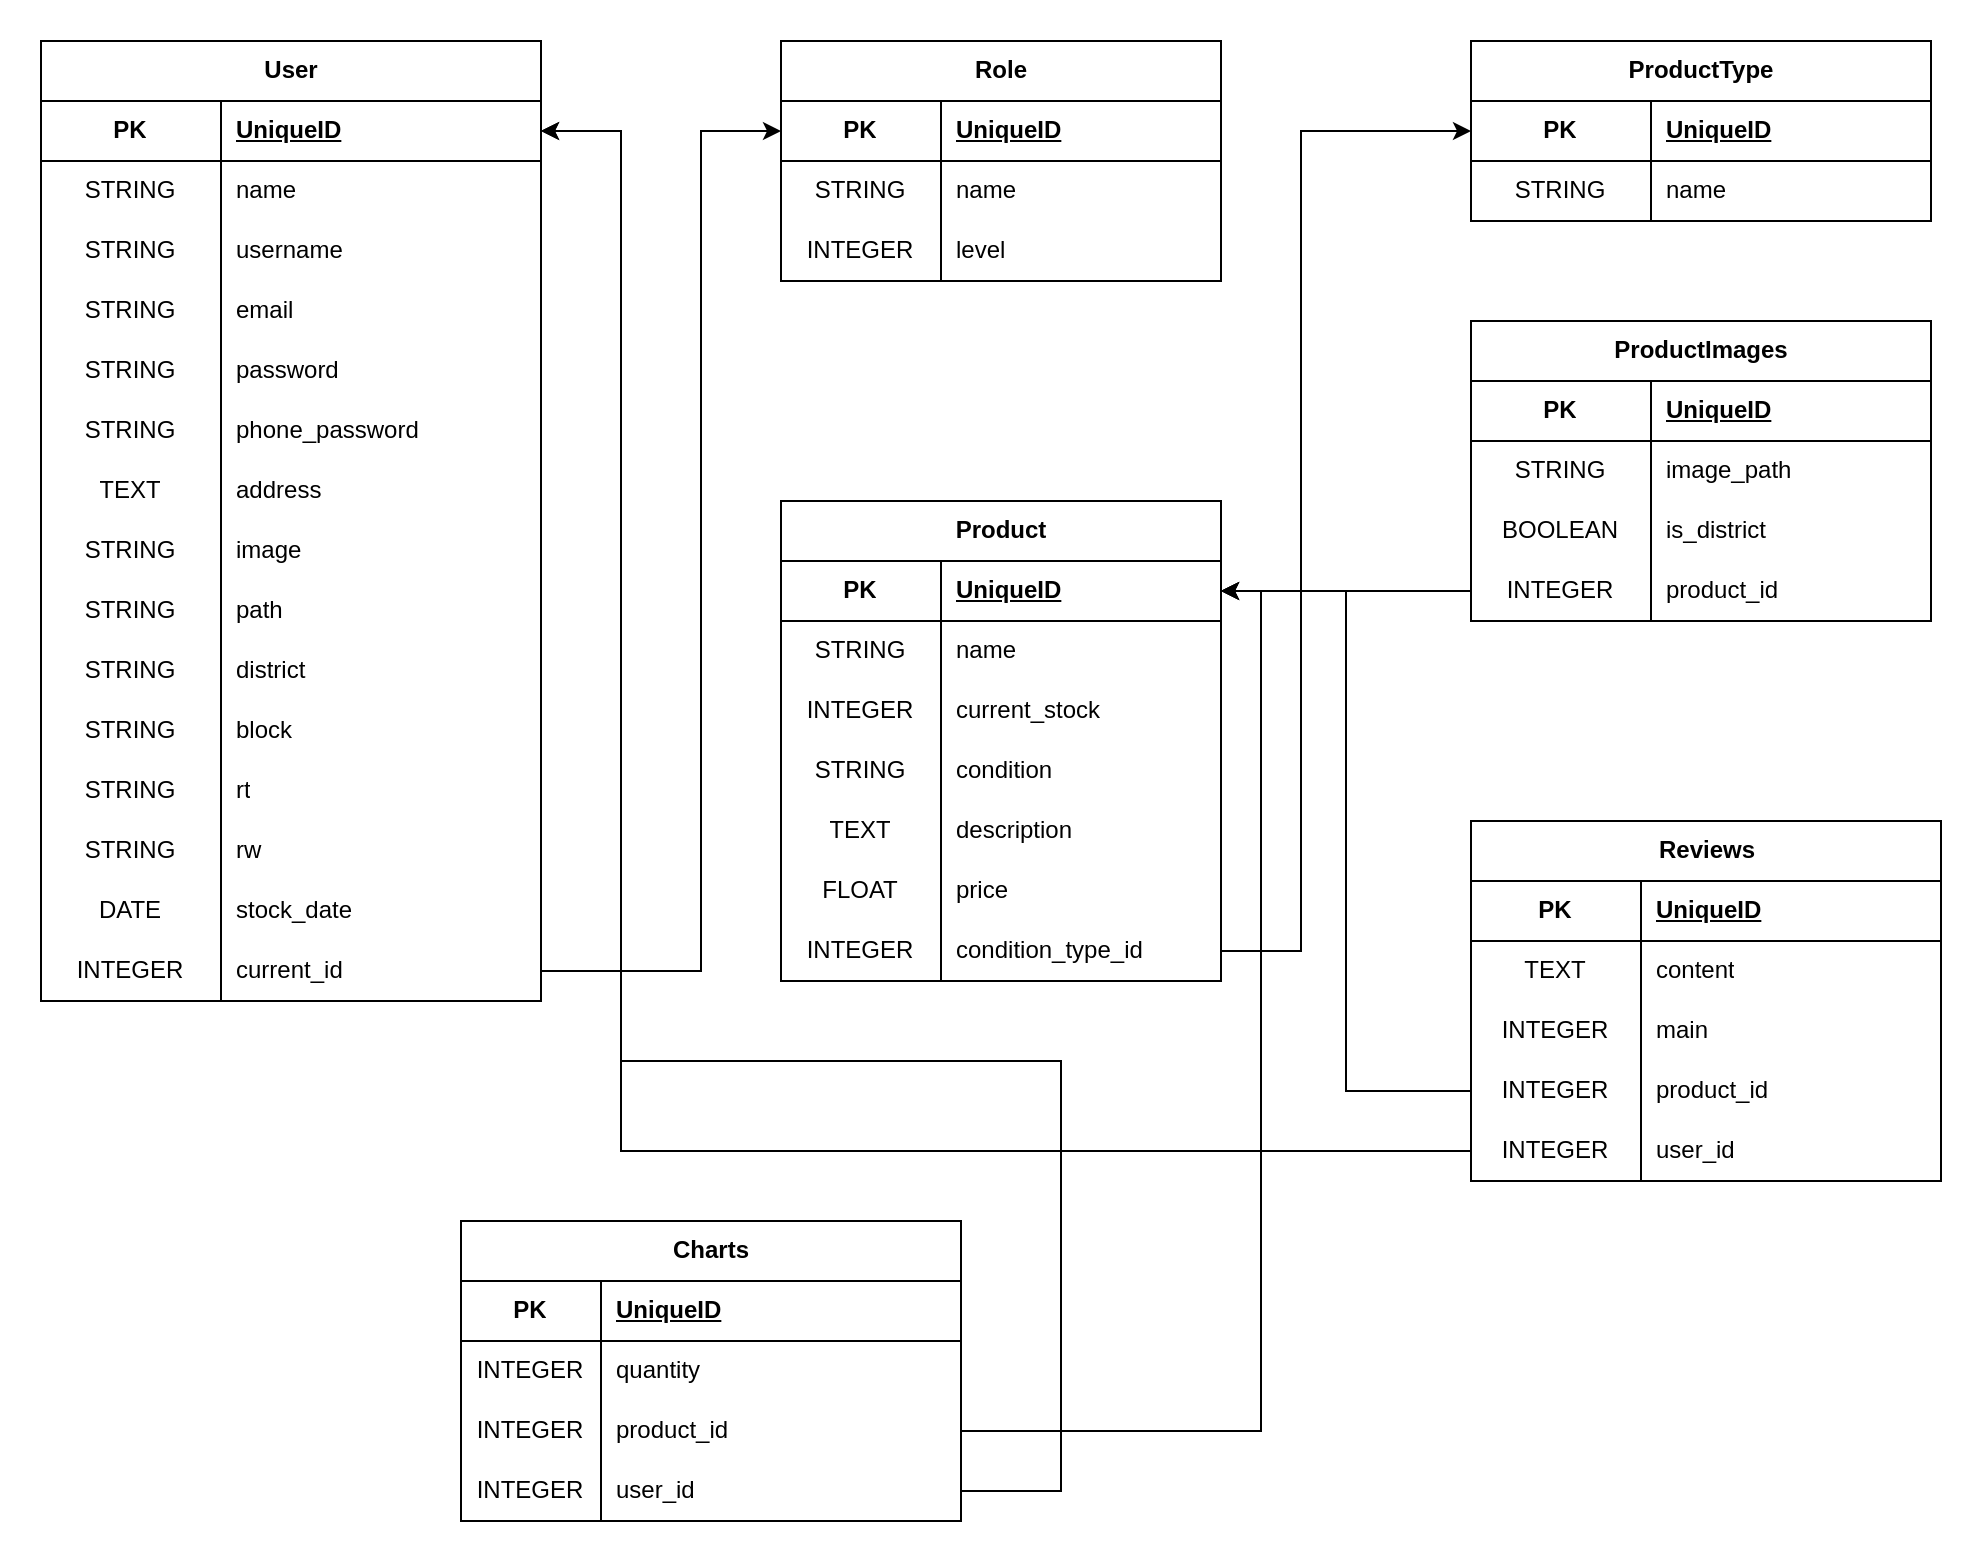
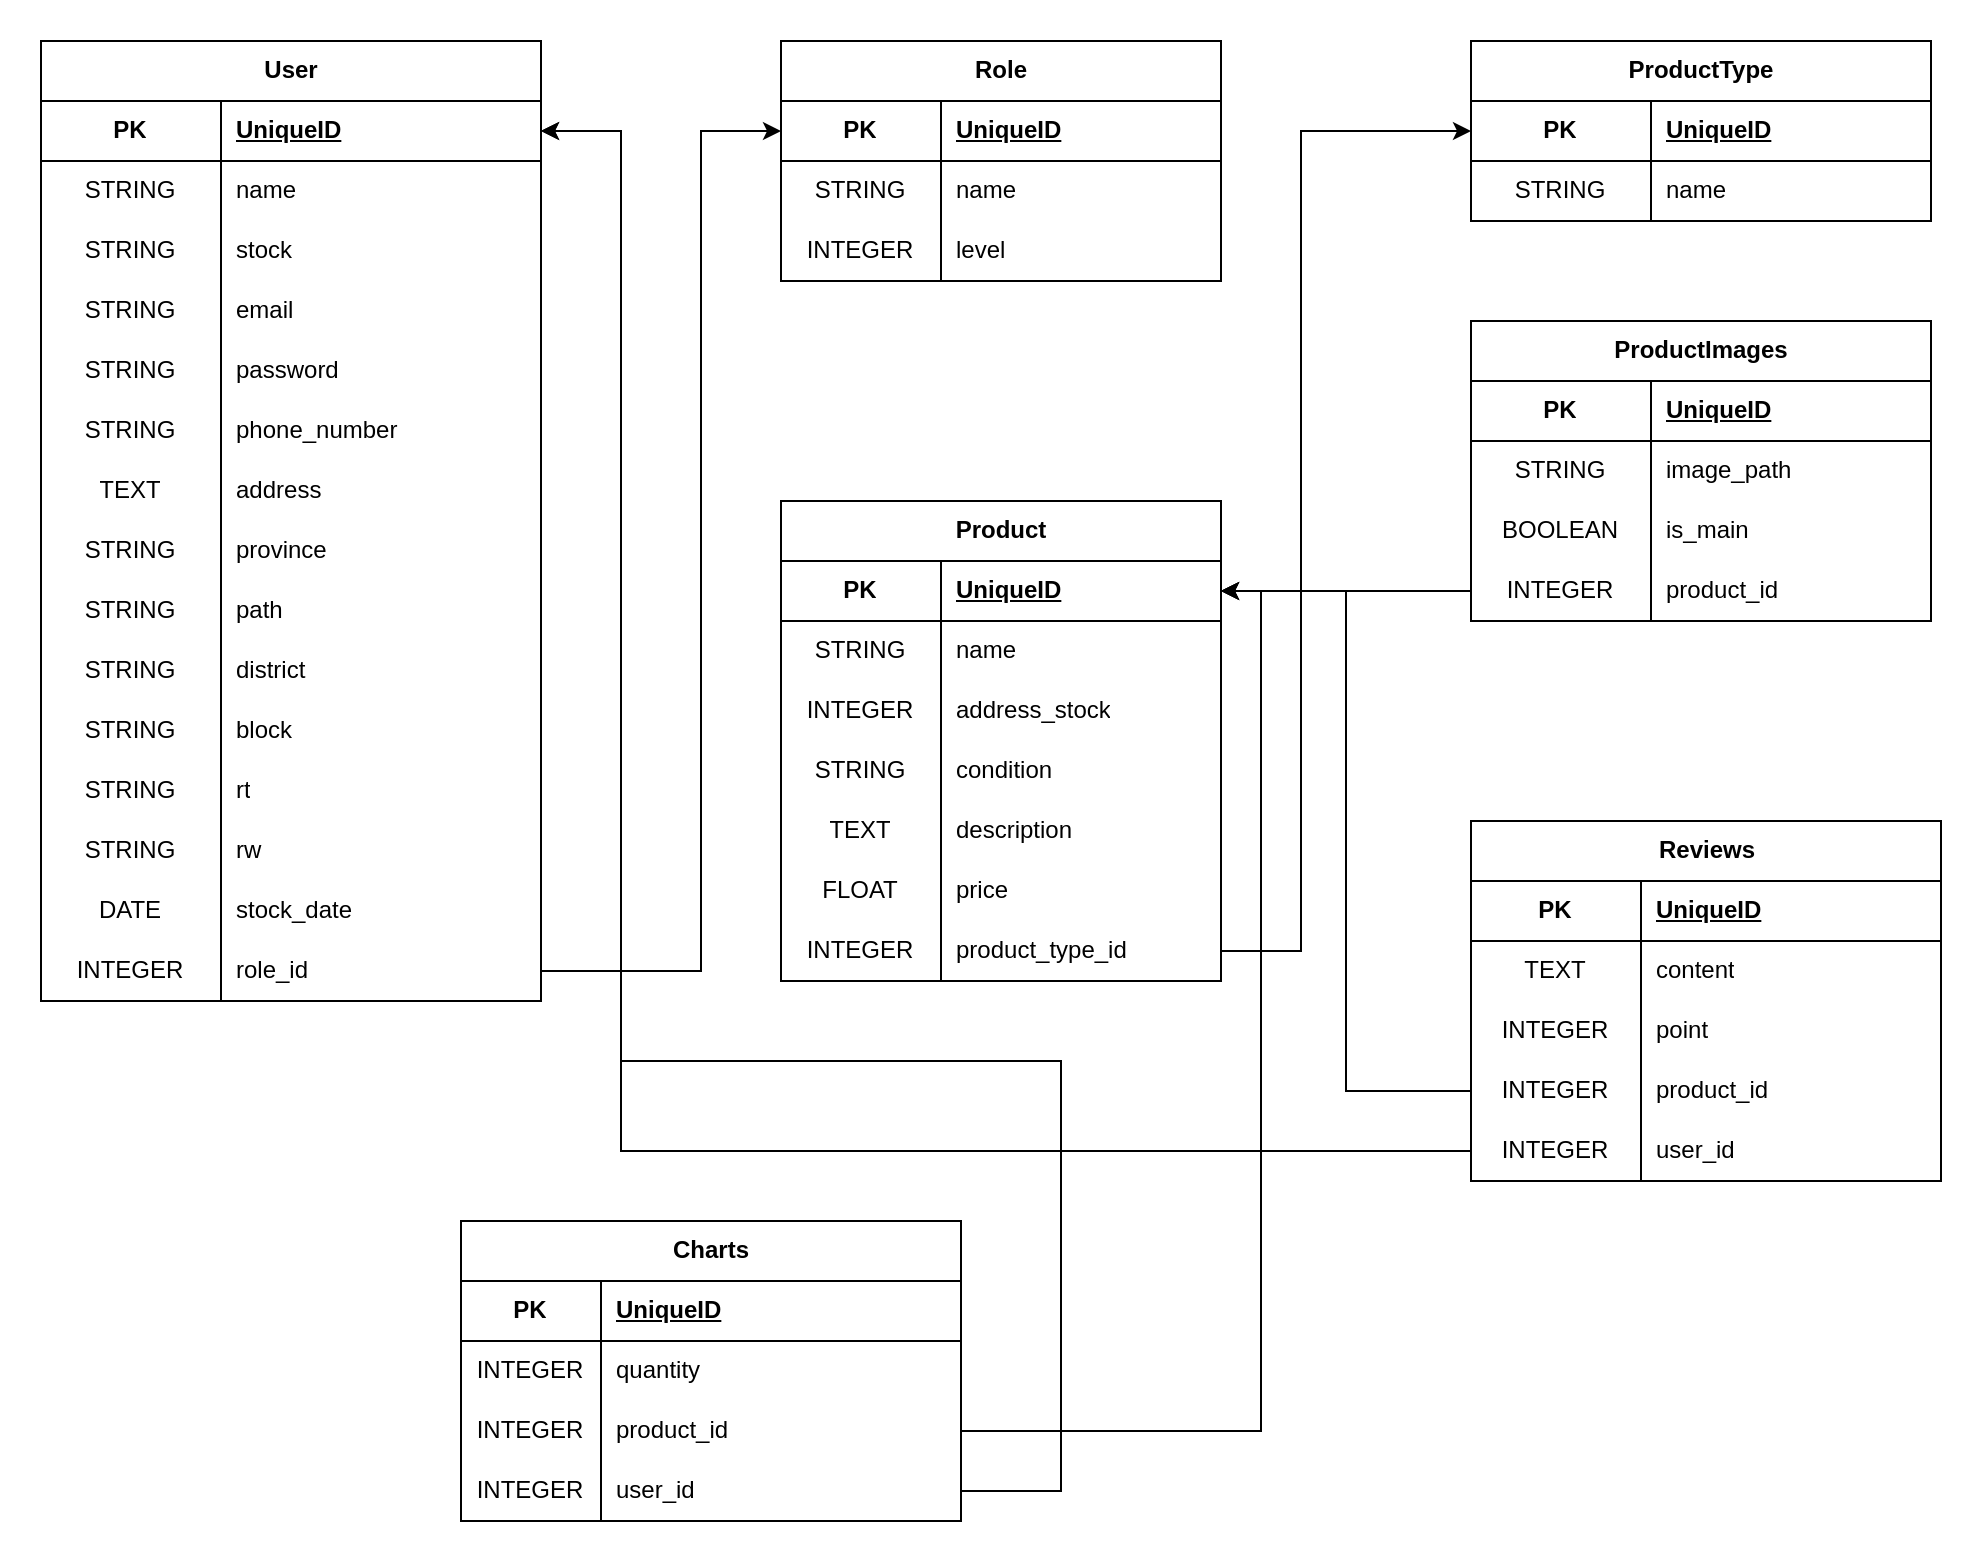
- <mxCell id="11" value="username" style="shape=partialRectangle;connectable=0;fillColor=none;top=0;left=0;bottom=0;right=0;align=left;spacingLeft=6;overflow=hidden;whiteSpace=wrap;html=1;" vertex="1" parent="9"><mxGeometry x="90" width="160" height="30" as="geometry"><mxRectangle width="160" height="30" as="alternateBounds" /></mxGeometry></mxCell>
+ <mxCell id="11" value="stock" style="shape=partialRectangle;connectable=0;fillColor=none;top=0;left=0;bottom=0;right=0;align=left;spacingLeft=6;overflow=hidden;whiteSpace=wrap;html=1;" vertex="1" parent="9"><mxGeometry x="90" width="160" height="30" as="geometry"><mxRectangle width="160" height="30" as="alternateBounds" /></mxGeometry></mxCell>
- <mxCell id="20" value="phone_password" style="shape=partialRectangle;connectable=0;fillColor=none;top=0;left=0;bottom=0;right=0;align=left;spacingLeft=6;overflow=hidden;whiteSpace=wrap;html=1;" vertex="1" parent="18"><mxGeometry x="90" width="160" height="30" as="geometry"><mxRectangle width="160" height="30" as="alternateBounds" /></mxGeometry></mxCell>
+ <mxCell id="20" value="phone_number" style="shape=partialRectangle;connectable=0;fillColor=none;top=0;left=0;bottom=0;right=0;align=left;spacingLeft=6;overflow=hidden;whiteSpace=wrap;html=1;" vertex="1" parent="18"><mxGeometry x="90" width="160" height="30" as="geometry"><mxRectangle width="160" height="30" as="alternateBounds" /></mxGeometry></mxCell>
- <mxCell id="98" value="is_district" style="shape=partialRectangle;connectable=0;fillColor=none;top=0;left=0;bottom=0;right=0;align=left;spacingLeft=6;overflow=hidden;whiteSpace=wrap;html=1;" vertex="1" parent="96"><mxGeometry x="90" width="140" height="30" as="geometry"><mxRectangle width="140" height="30" as="alternateBounds" /></mxGeometry></mxCell>
+ <mxCell id="98" value="is_main" style="shape=partialRectangle;connectable=0;fillColor=none;top=0;left=0;bottom=0;right=0;align=left;spacingLeft=6;overflow=hidden;whiteSpace=wrap;html=1;" vertex="1" parent="96"><mxGeometry x="90" width="140" height="30" as="geometry"><mxRectangle width="140" height="30" as="alternateBounds" /></mxGeometry></mxCell>
- <mxCell id="26" value="image" style="shape=partialRectangle;connectable=0;fillColor=none;top=0;left=0;bottom=0;right=0;align=left;spacingLeft=6;overflow=hidden;whiteSpace=wrap;html=1;" vertex="1" parent="24"><mxGeometry x="90" width="160" height="30" as="geometry"><mxRectangle width="160" height="30" as="alternateBounds" /></mxGeometry></mxCell>
+ <mxCell id="26" value="province" style="shape=partialRectangle;connectable=0;fillColor=none;top=0;left=0;bottom=0;right=0;align=left;spacingLeft=6;overflow=hidden;whiteSpace=wrap;html=1;" vertex="1" parent="24"><mxGeometry x="90" width="160" height="30" as="geometry"><mxRectangle width="160" height="30" as="alternateBounds" /></mxGeometry></mxCell>
- <mxCell id="68" value="current_stock" style="shape=partialRectangle;connectable=0;fillColor=none;top=0;left=0;bottom=0;right=0;align=left;spacingLeft=6;overflow=hidden;whiteSpace=wrap;html=1;" vertex="1" parent="66"><mxGeometry x="80" width="140.0" height="30" as="geometry"><mxRectangle width="140.0" height="30" as="alternateBounds" /></mxGeometry></mxCell>
+ <mxCell id="68" value="address_stock" style="shape=partialRectangle;connectable=0;fillColor=none;top=0;left=0;bottom=0;right=0;align=left;spacingLeft=6;overflow=hidden;whiteSpace=wrap;html=1;" vertex="1" parent="66"><mxGeometry x="80" width="140.0" height="30" as="geometry"><mxRectangle width="140.0" height="30" as="alternateBounds" /></mxGeometry></mxCell>
- <mxCell id="80" value="condition_type_id" style="shape=partialRectangle;connectable=0;fillColor=none;top=0;left=0;bottom=0;right=0;align=left;spacingLeft=6;overflow=hidden;whiteSpace=wrap;html=1;" vertex="1" parent="78"><mxGeometry x="80" width="140.0" height="30" as="geometry"><mxRectangle width="140.0" height="30" as="alternateBounds" /></mxGeometry></mxCell>
+ <mxCell id="80" value="product_type_id" style="shape=partialRectangle;connectable=0;fillColor=none;top=0;left=0;bottom=0;right=0;align=left;spacingLeft=6;overflow=hidden;whiteSpace=wrap;html=1;" vertex="1" parent="78"><mxGeometry x="80" width="140.0" height="30" as="geometry"><mxRectangle width="140.0" height="30" as="alternateBounds" /></mxGeometry></mxCell>
- <mxCell id="47" value="current_id" style="shape=partialRectangle;connectable=0;fillColor=none;top=0;left=0;bottom=0;right=0;align=left;spacingLeft=6;overflow=hidden;whiteSpace=wrap;html=1;" vertex="1" parent="45"><mxGeometry x="90" width="160" height="30" as="geometry"><mxRectangle width="160" height="30" as="alternateBounds" /></mxGeometry></mxCell>
+ <mxCell id="47" value="role_id" style="shape=partialRectangle;connectable=0;fillColor=none;top=0;left=0;bottom=0;right=0;align=left;spacingLeft=6;overflow=hidden;whiteSpace=wrap;html=1;" vertex="1" parent="45"><mxGeometry x="90" width="160" height="30" as="geometry"><mxRectangle width="160" height="30" as="alternateBounds" /></mxGeometry></mxCell>
- <mxCell id="112" value="main" style="shape=partialRectangle;connectable=0;fillColor=none;top=0;left=0;bottom=0;right=0;align=left;spacingLeft=6;overflow=hidden;whiteSpace=wrap;html=1;" vertex="1" parent="110"><mxGeometry x="85" width="150" height="30" as="geometry"><mxRectangle width="150" height="30" as="alternateBounds" /></mxGeometry></mxCell>
+ <mxCell id="112" value="point" style="shape=partialRectangle;connectable=0;fillColor=none;top=0;left=0;bottom=0;right=0;align=left;spacingLeft=6;overflow=hidden;whiteSpace=wrap;html=1;" vertex="1" parent="110"><mxGeometry x="85" width="150" height="30" as="geometry"><mxRectangle width="150" height="30" as="alternateBounds" /></mxGeometry></mxCell>
